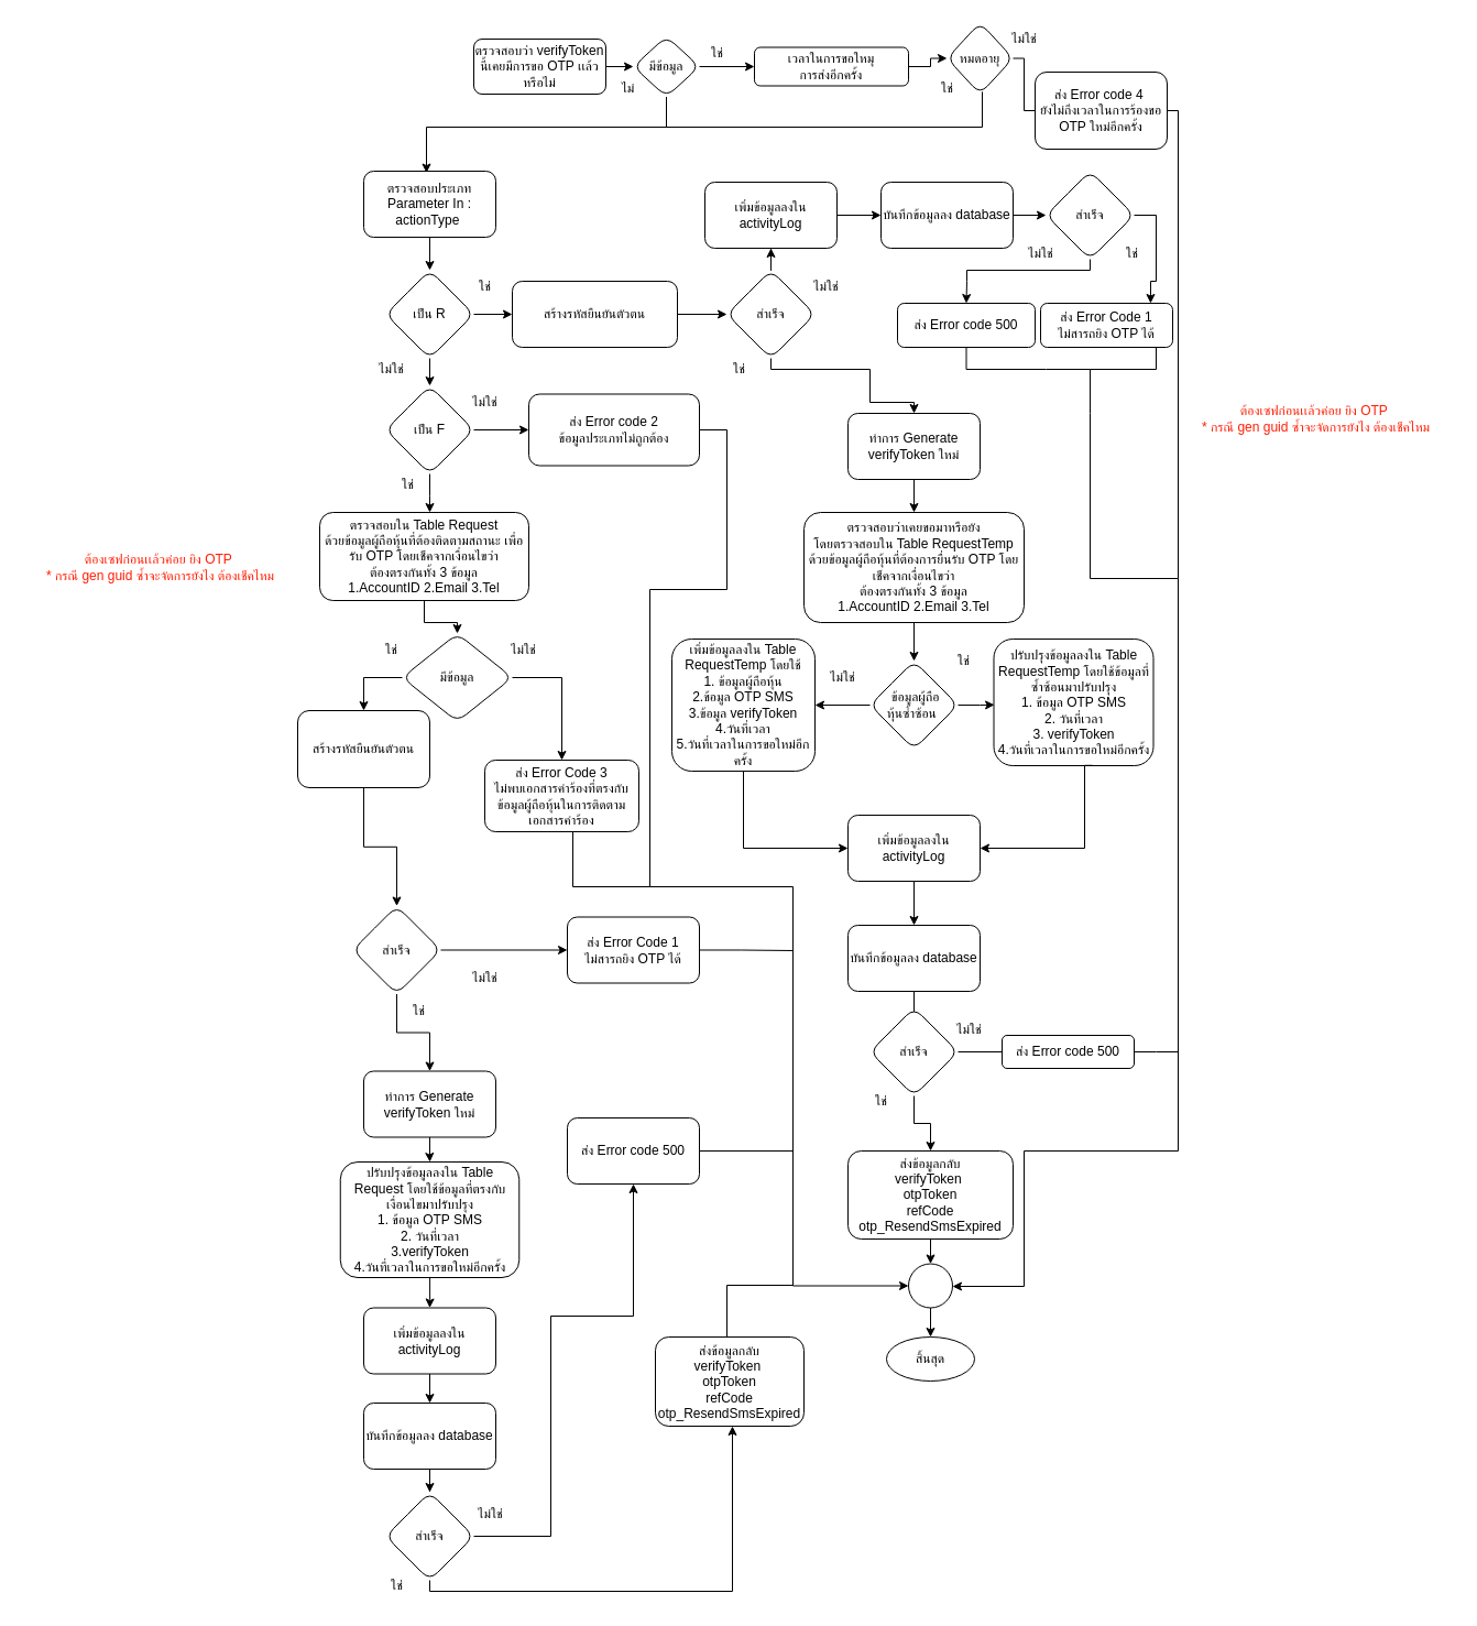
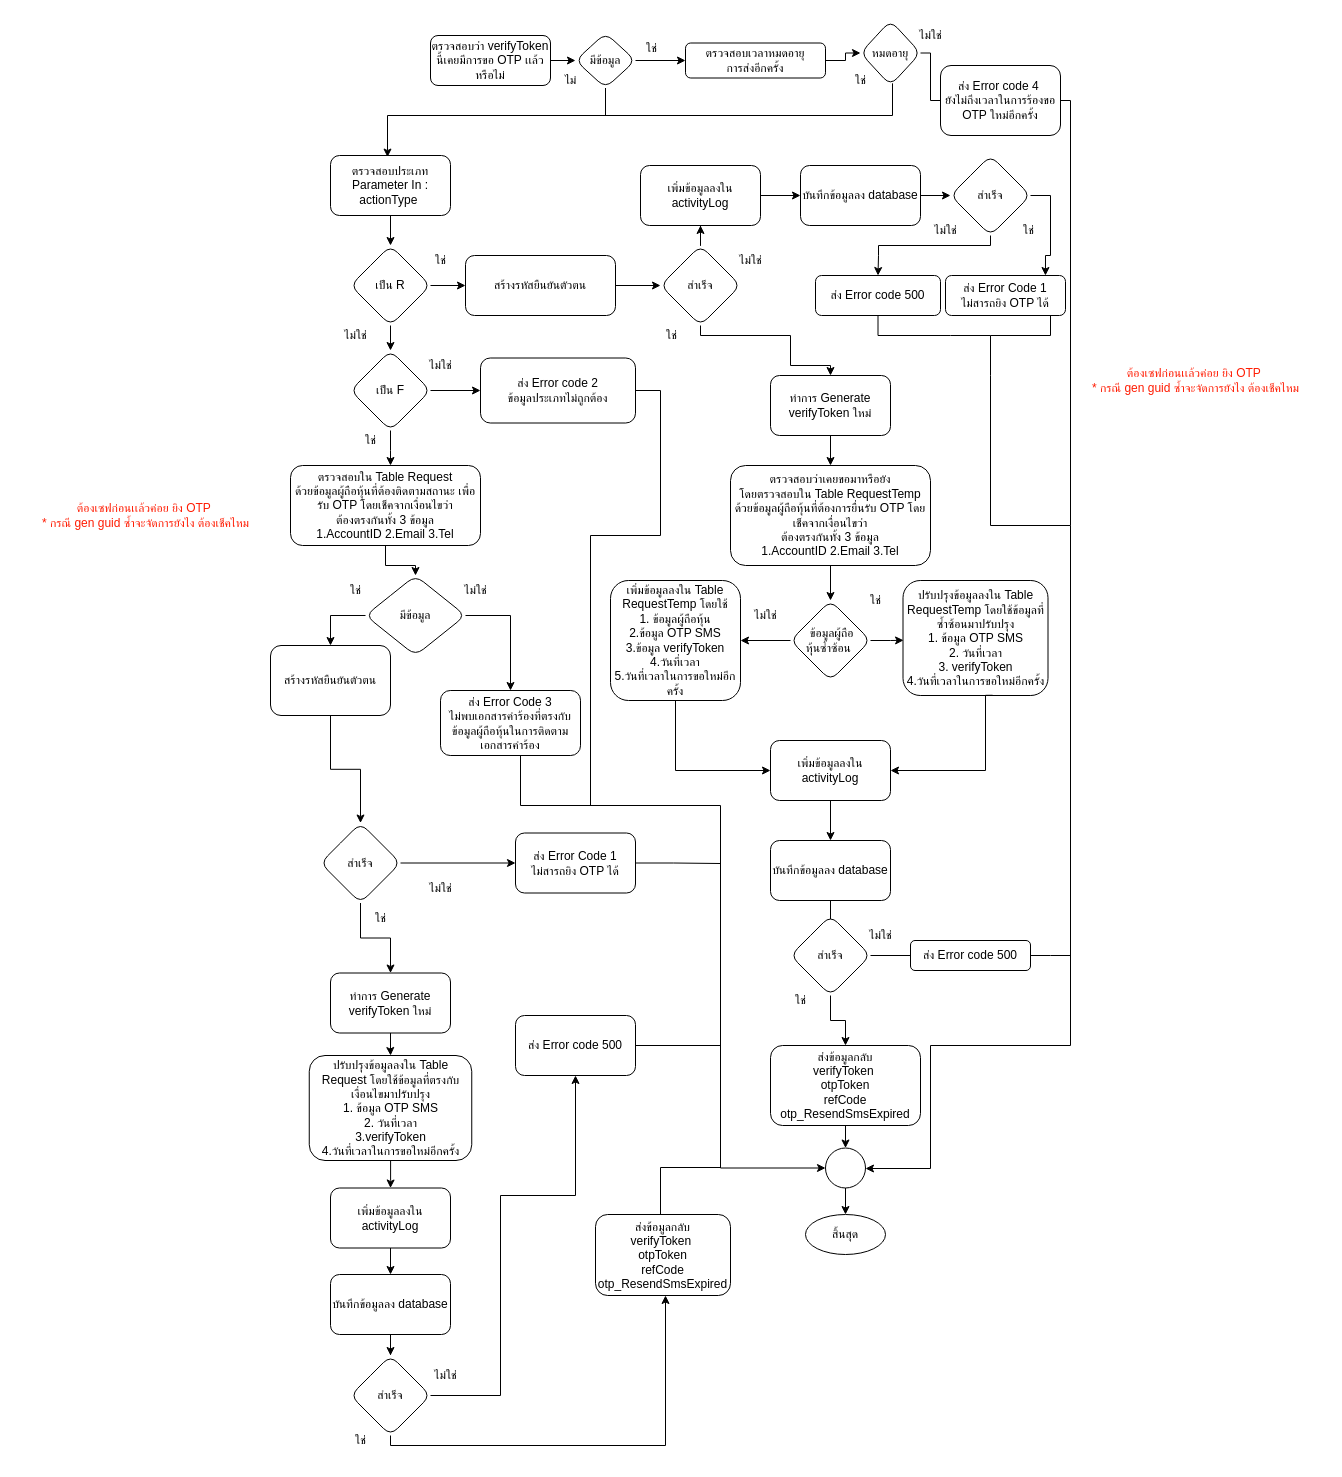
- <mxCell id="9" value="เวลาในการขอใหมุ&lt;br&gt;การส่งอีกครั้ง" style="whiteSpace=wrap;html=1;rounded=1;" parent="1" vertex="1"><mxGeometry x="685" y="42.5" width="140" height="35" as="geometry" /></mxCell>
+ <mxCell id="9" value="ตรวจสอบเวลาหมดอายุ&lt;br&gt;การส่งอีกครั้ง" style="whiteSpace=wrap;html=1;rounded=1;" parent="1" vertex="1"><mxGeometry x="685" y="42.5" width="140" height="35" as="geometry" /></mxCell>
